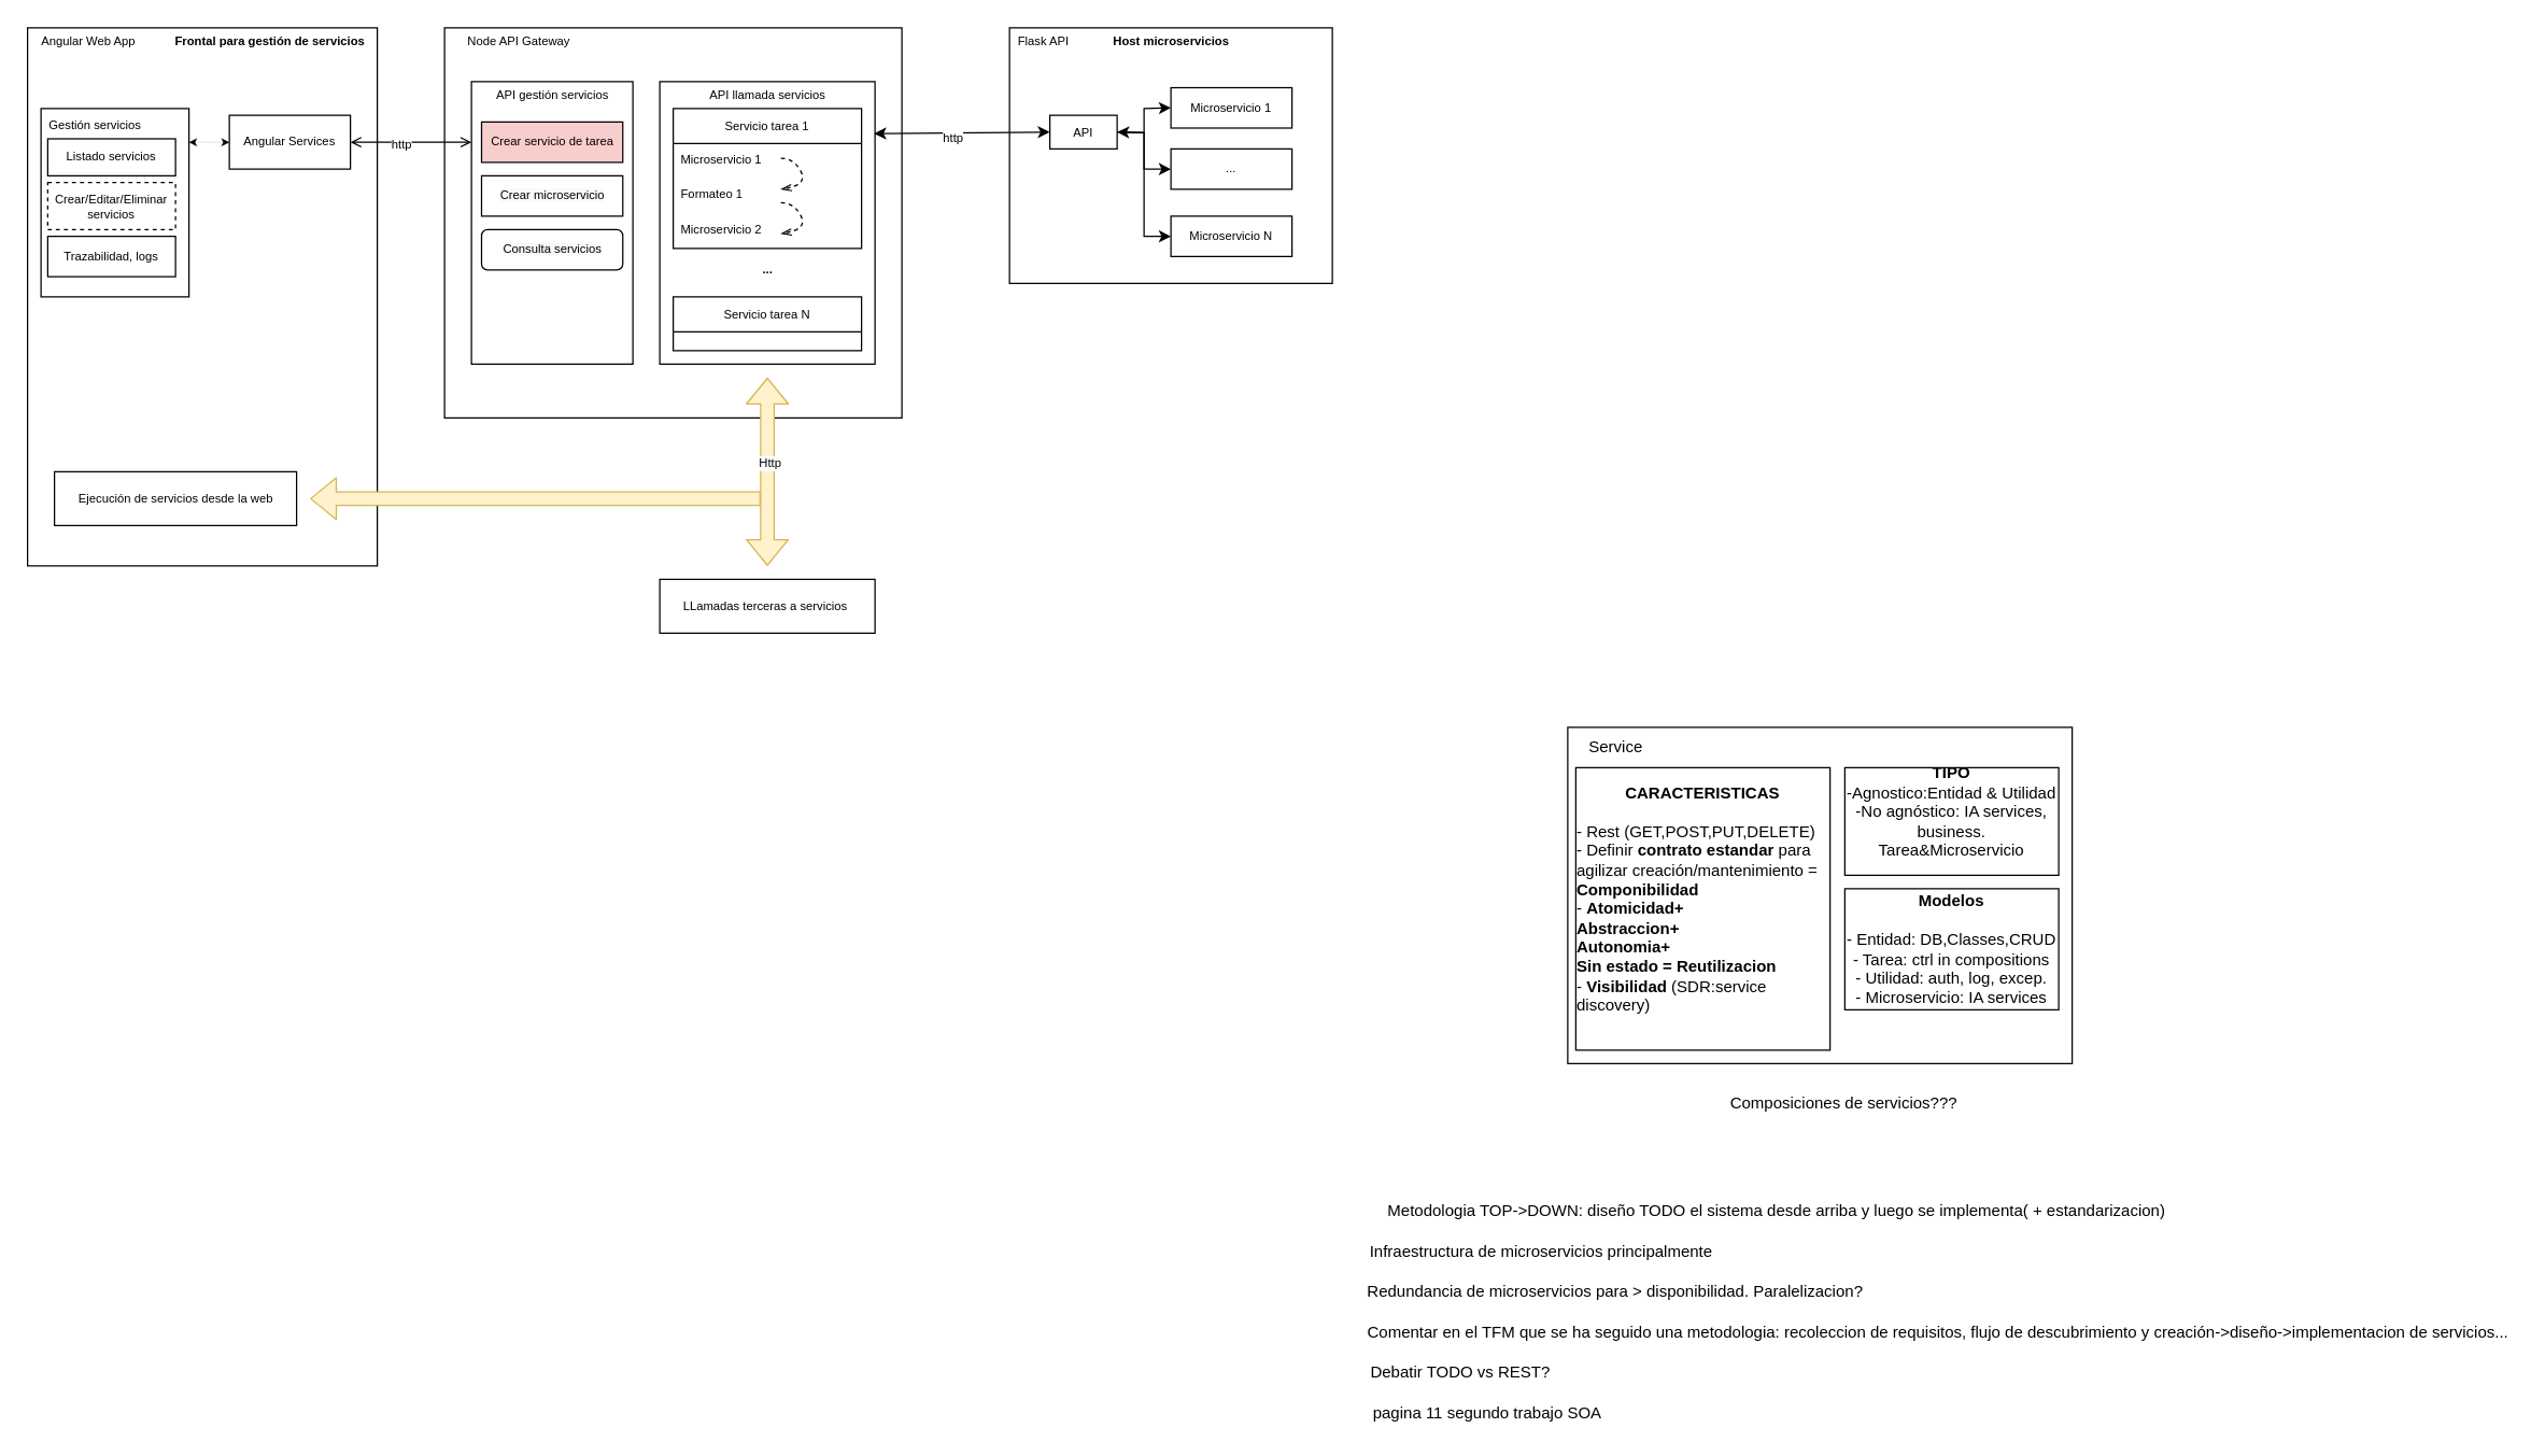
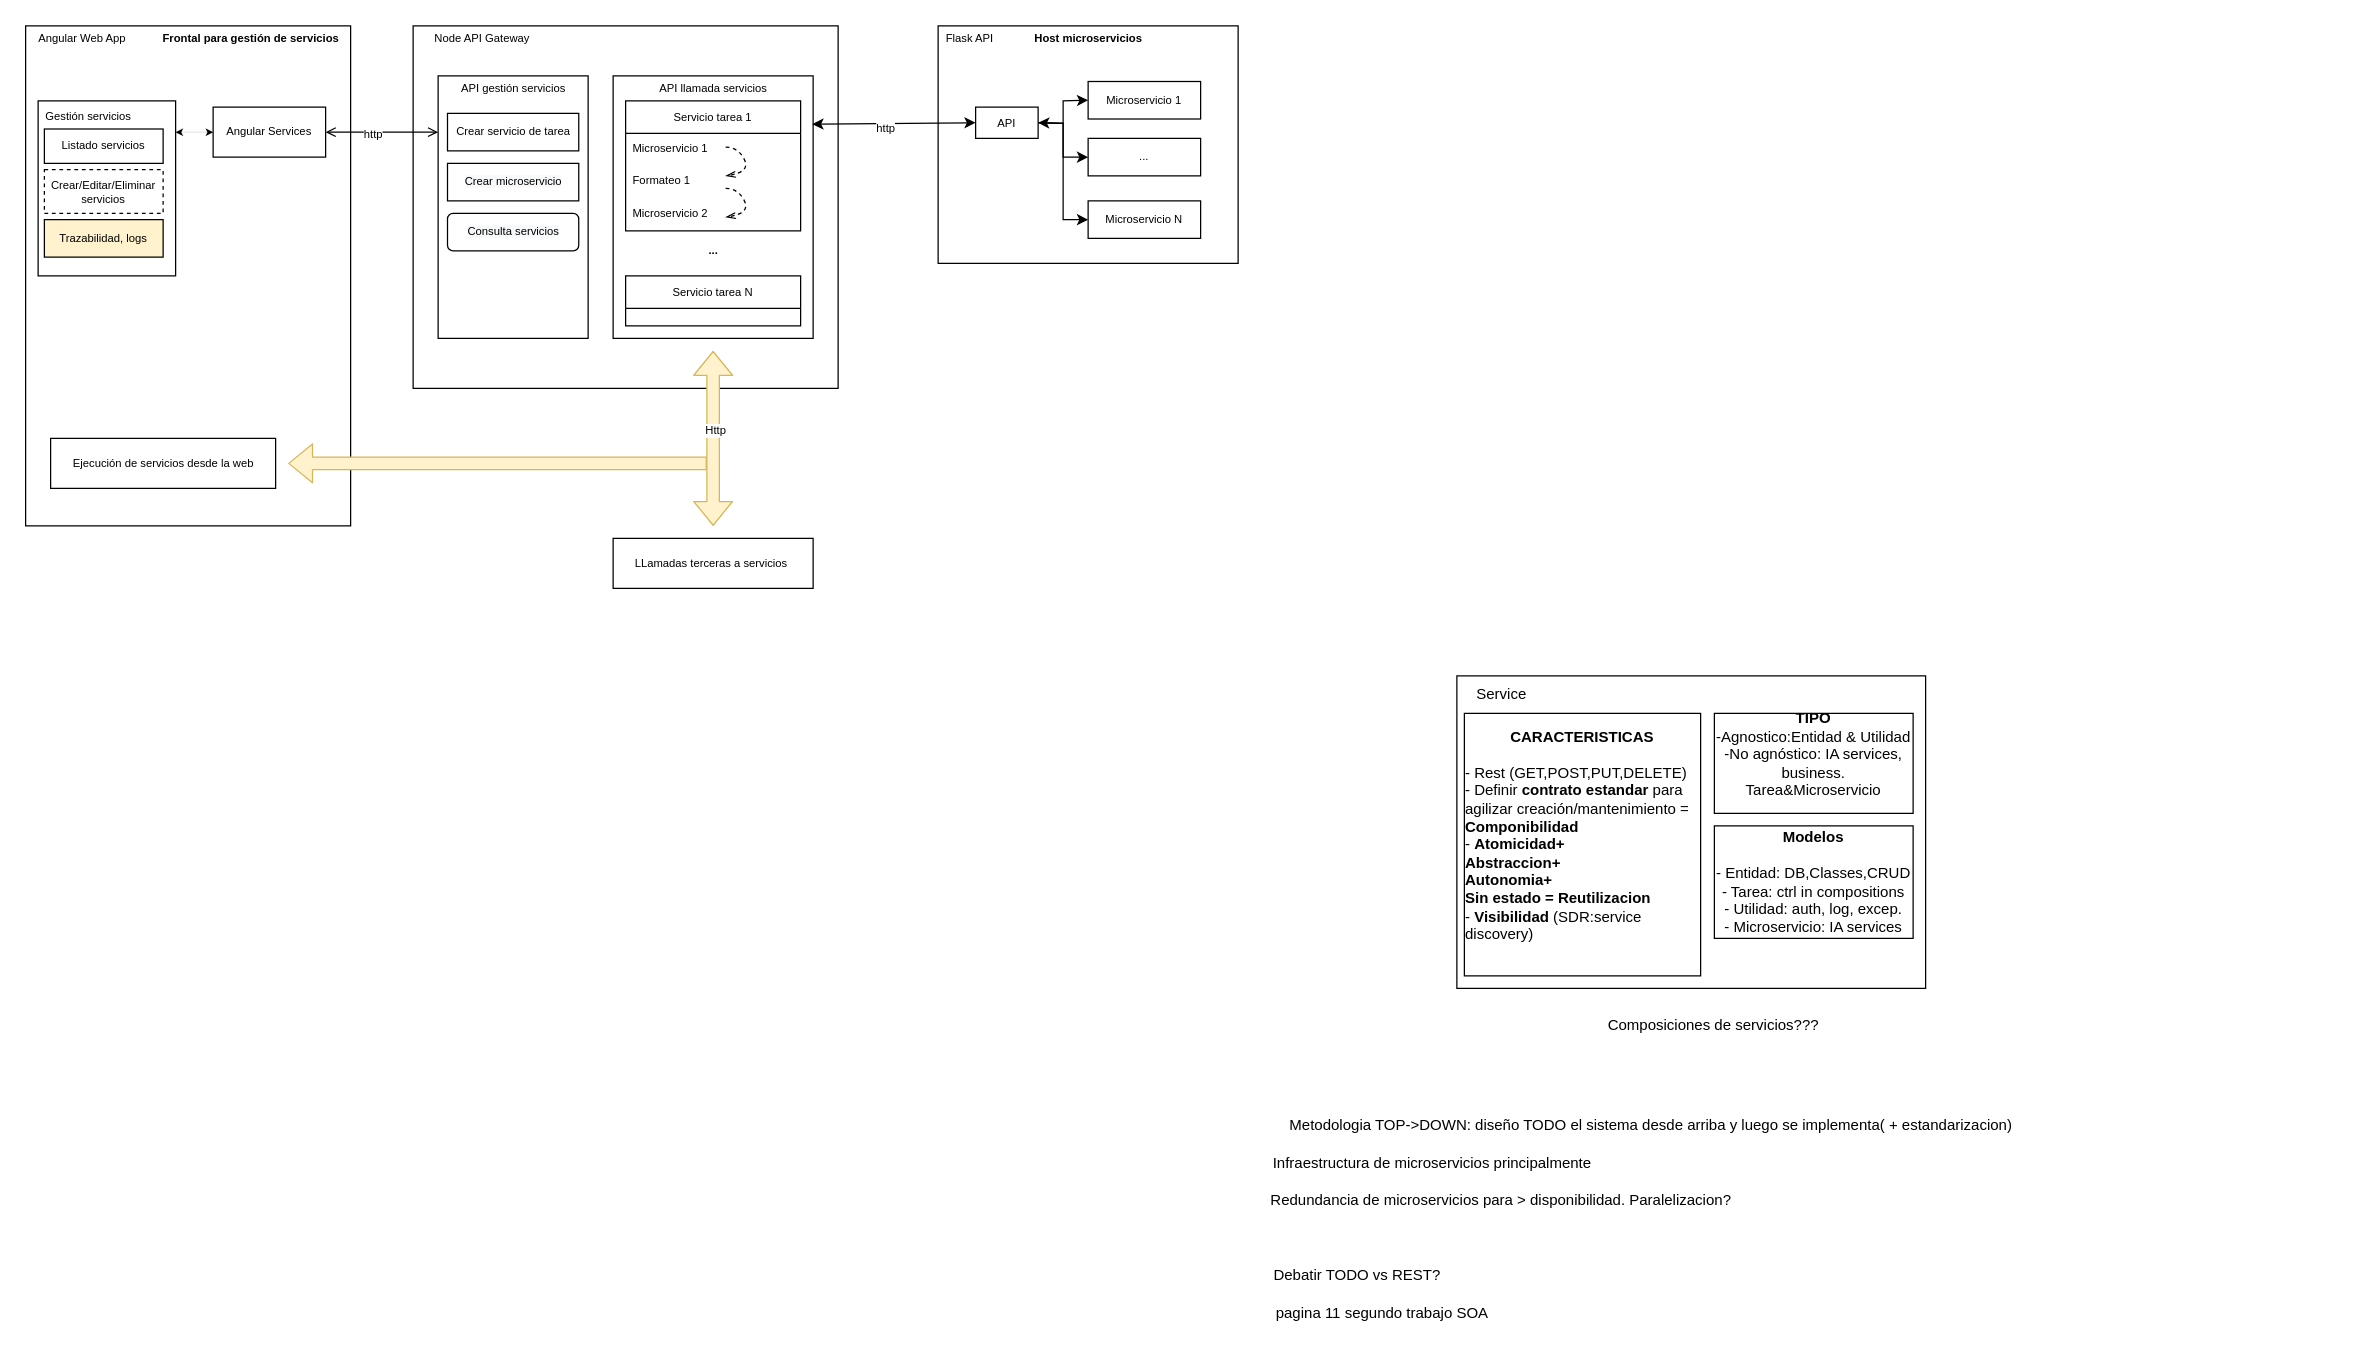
- <mxCell id="23" value="Crear servicio de tarea" style="whiteSpace=wrap;html=1;fontSize=9;fillColor=#f8cecc;" vertex="1" parent="1"><mxGeometry x="357.5" y="90" width="105" height="30" as="geometry" /></mxCell>
+ <mxCell id="23" value="Crear servicio de tarea" style="whiteSpace=wrap;html=1;fontSize=9;" vertex="1" parent="1"><mxGeometry x="357.5" y="90" width="105" height="30" as="geometry" /></mxCell>
- <mxCell id="48" value="Trazabilidad, logs" style="rounded=0;whiteSpace=wrap;html=1;labelBackgroundColor=none;fontSize=9;strokeWidth=1;" vertex="1" parent="1"><mxGeometry x="35" y="175" width="95" height="30" as="geometry" /></mxCell>
+ <mxCell id="48" value="Trazabilidad, logs" style="rounded=0;whiteSpace=wrap;html=1;labelBackgroundColor=none;fontSize=9;strokeWidth=1;fillColor=#fff2cc;" vertex="1" parent="1"><mxGeometry x="35" y="175" width="95" height="30" as="geometry" /></mxCell>
- <mxCell id="13" value="Comentar en el TFM que se ha seguido una metodologia: recoleccion de requisitos, flujo de descubrimiento y creación-&amp;gt;diseño-&amp;gt;implementacion de servicios..." style="text;html=1;align=center;verticalAlign=middle;resizable=0;points=[];autosize=1;strokeColor=none;fillColor=none;" parent="1" vertex="1"><mxGeometry x="1010" y="980" width="860" height="20" as="geometry" /></mxCell>
